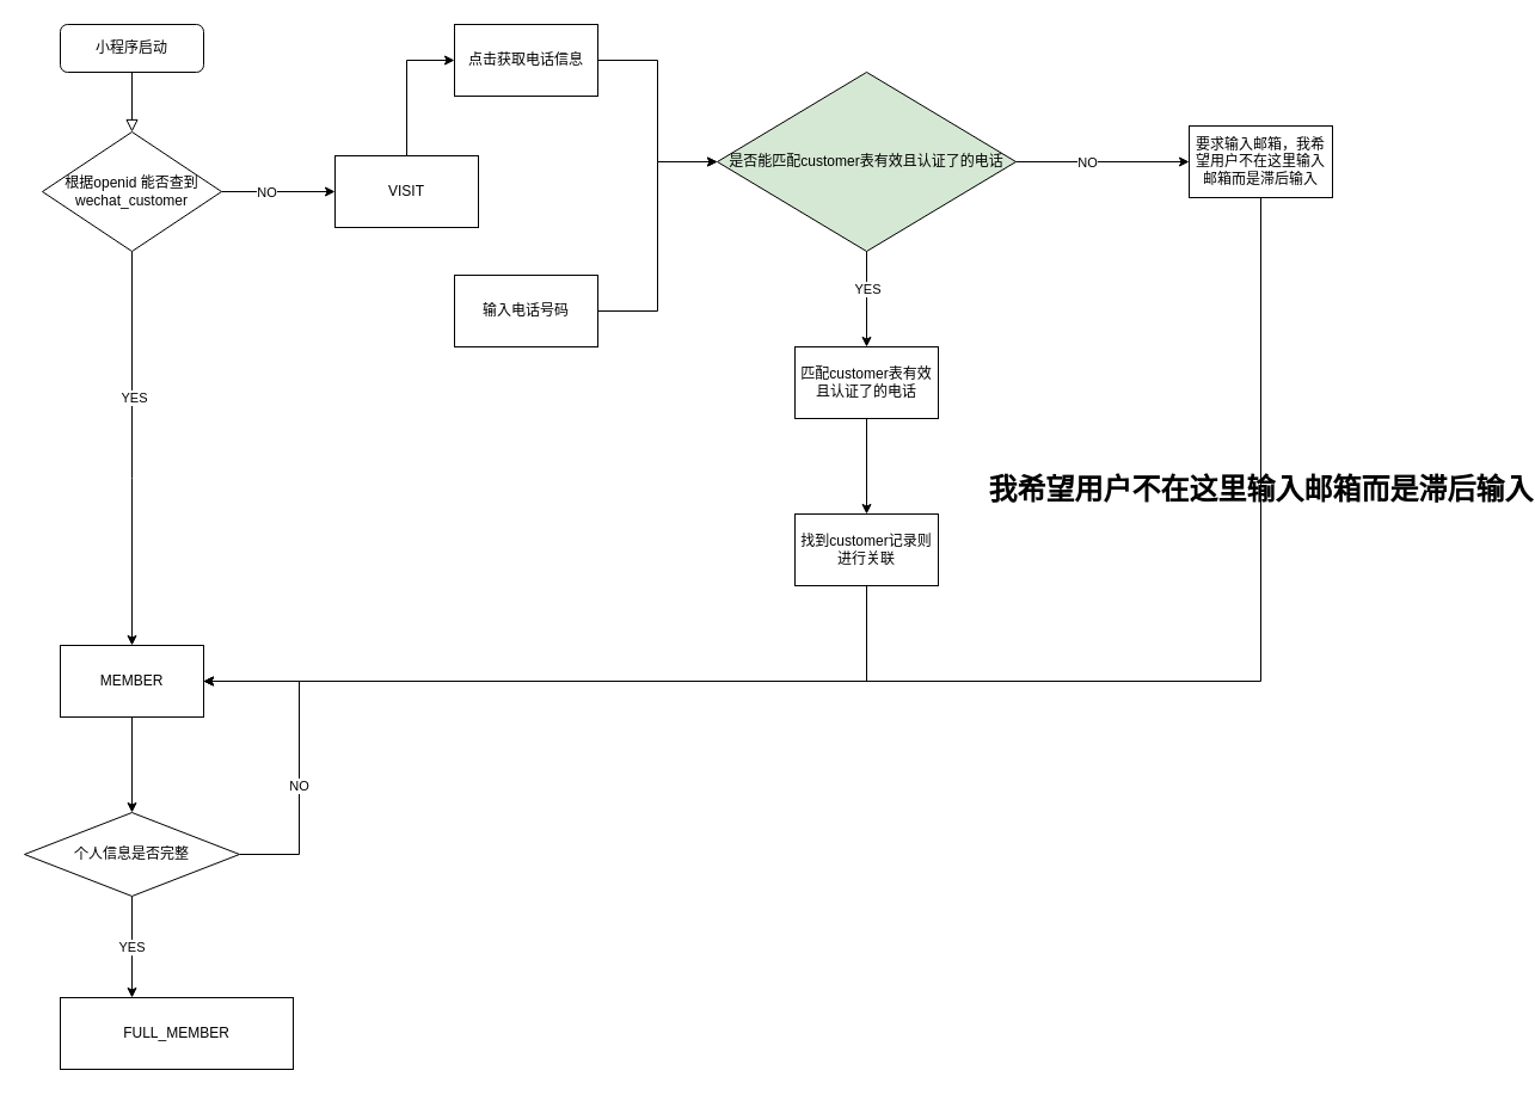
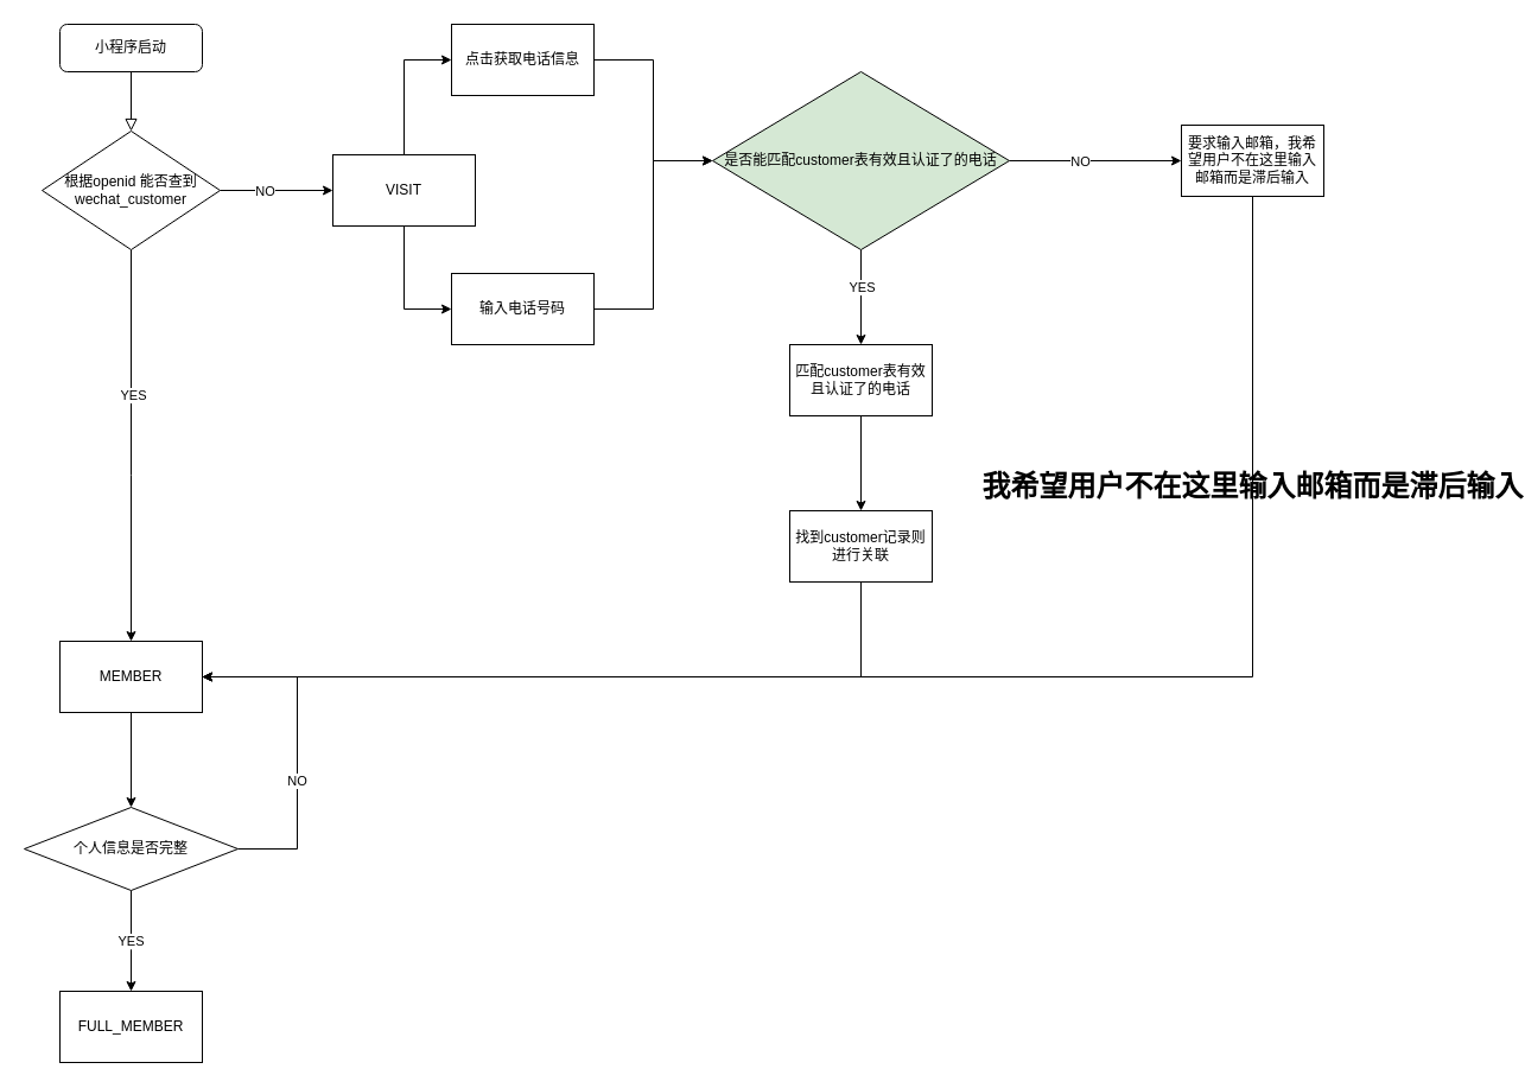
+ <mxCell id="10" value="" style="edgeStyle=orthogonalEdgeStyle;rounded=0;orthogonalLoop=1;jettySize=auto;html=1;entryX=0;entryY=0.5;entryDx=0;entryDy=0;" edge="1" parent="1" source="11" target="15"><mxGeometry relative="1" as="geometry" /></mxCell>
- <mxCell id="34" value="FULL_MEMBER" style="whiteSpace=wrap;html=1;" vertex="1" parent="1"><mxGeometry x="50" y="835" width="195" height="60" as="geometry" /></mxCell>
+ <mxCell id="34" value="FULL_MEMBER" style="whiteSpace=wrap;html=1;" vertex="1" parent="1"><mxGeometry x="50" y="835" width="120" height="60" as="geometry" /></mxCell>
